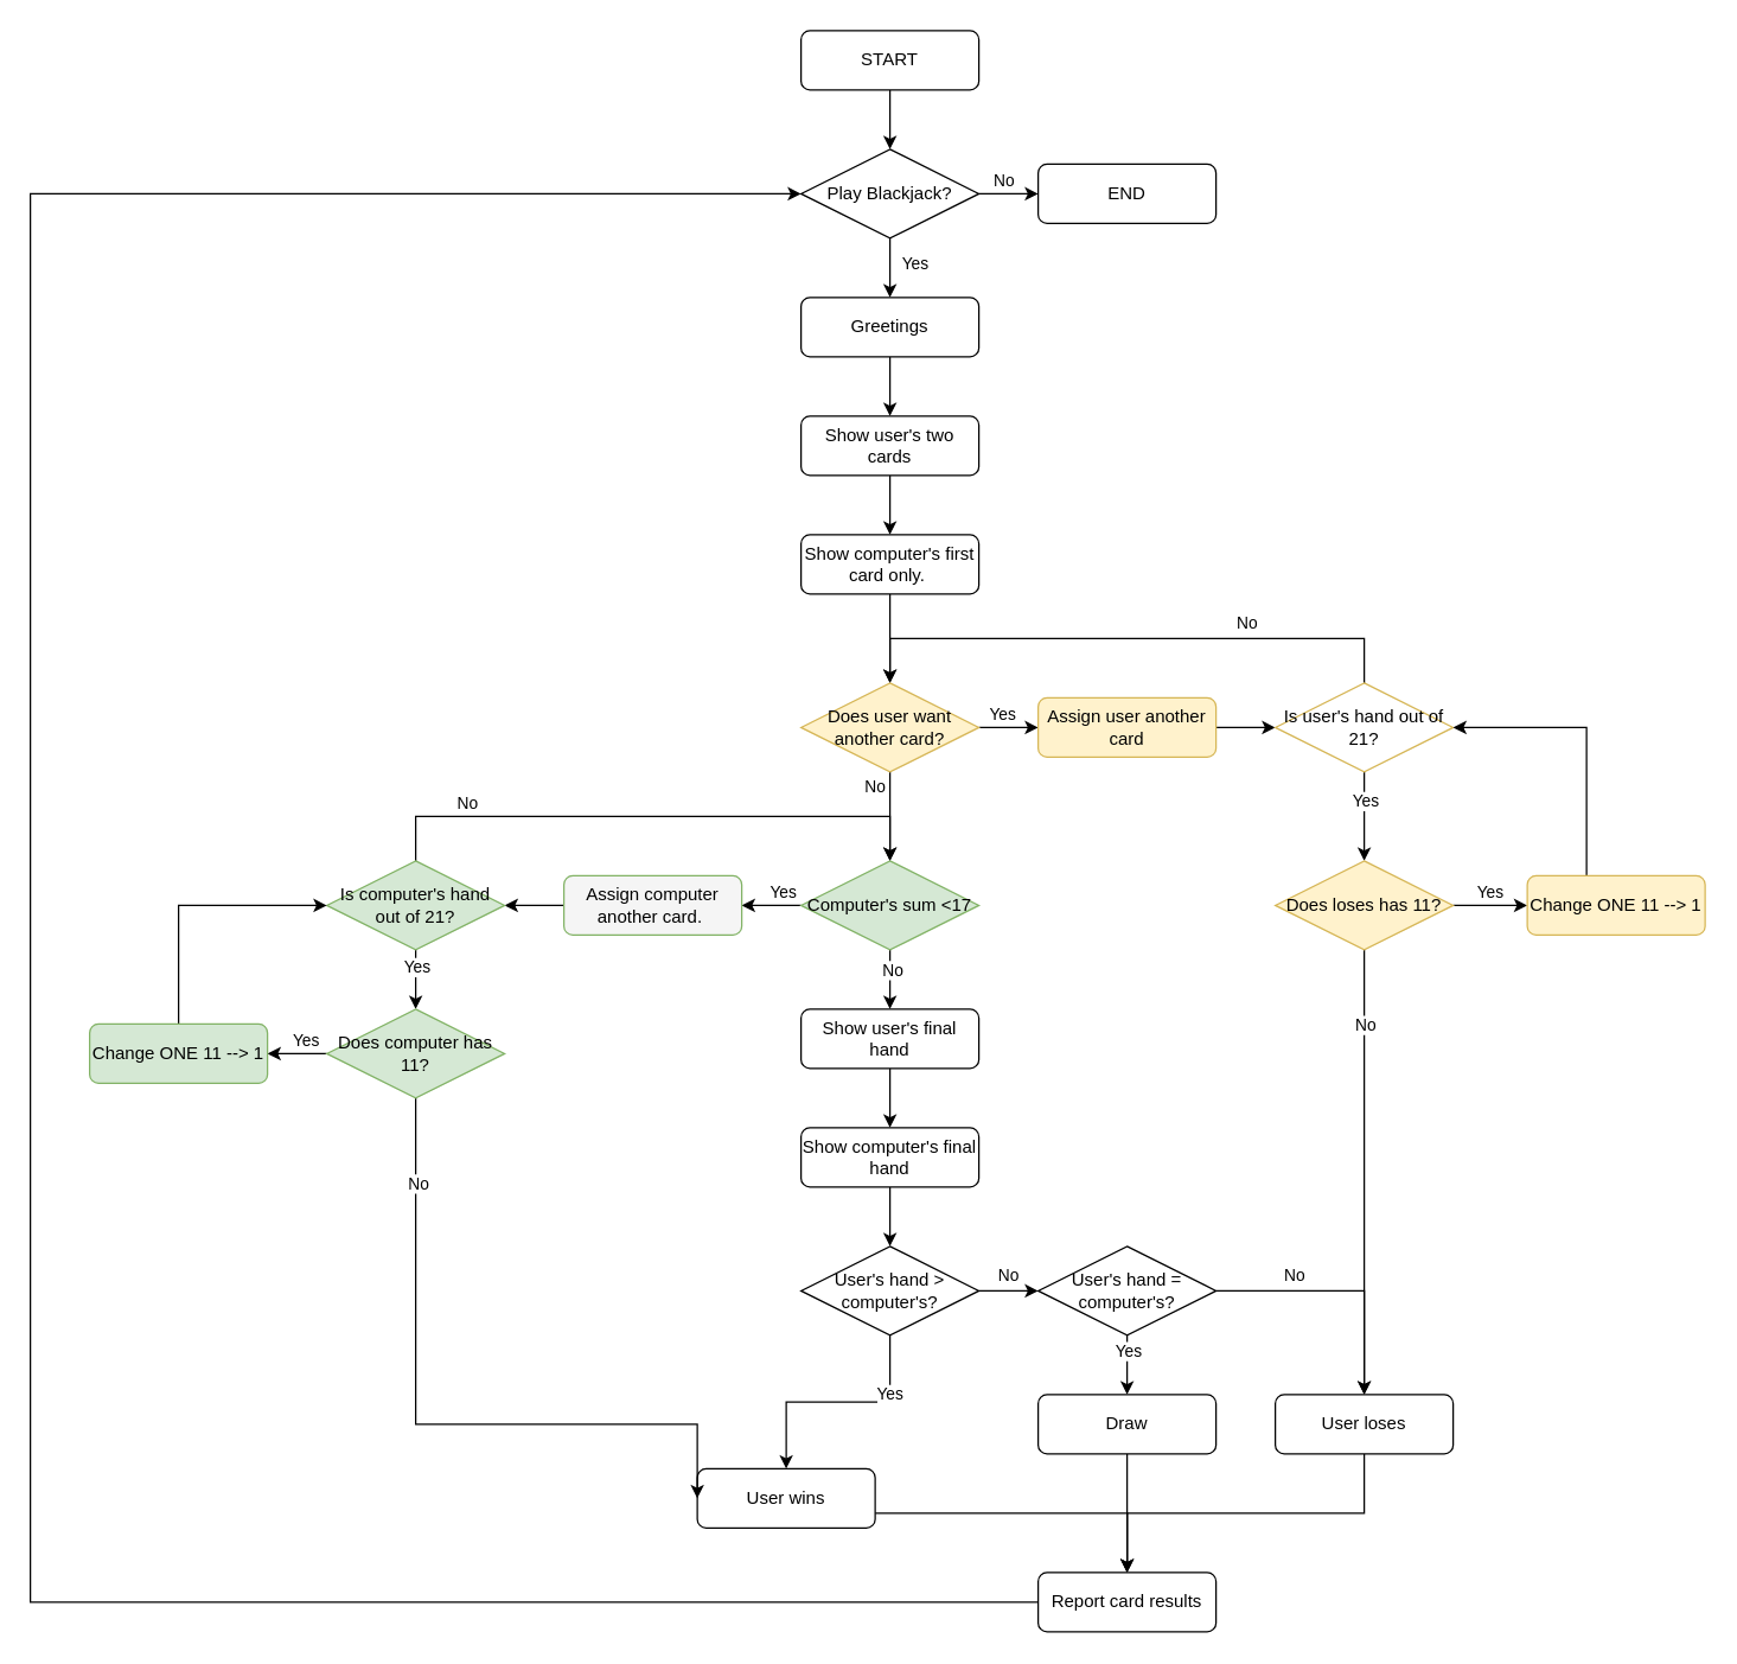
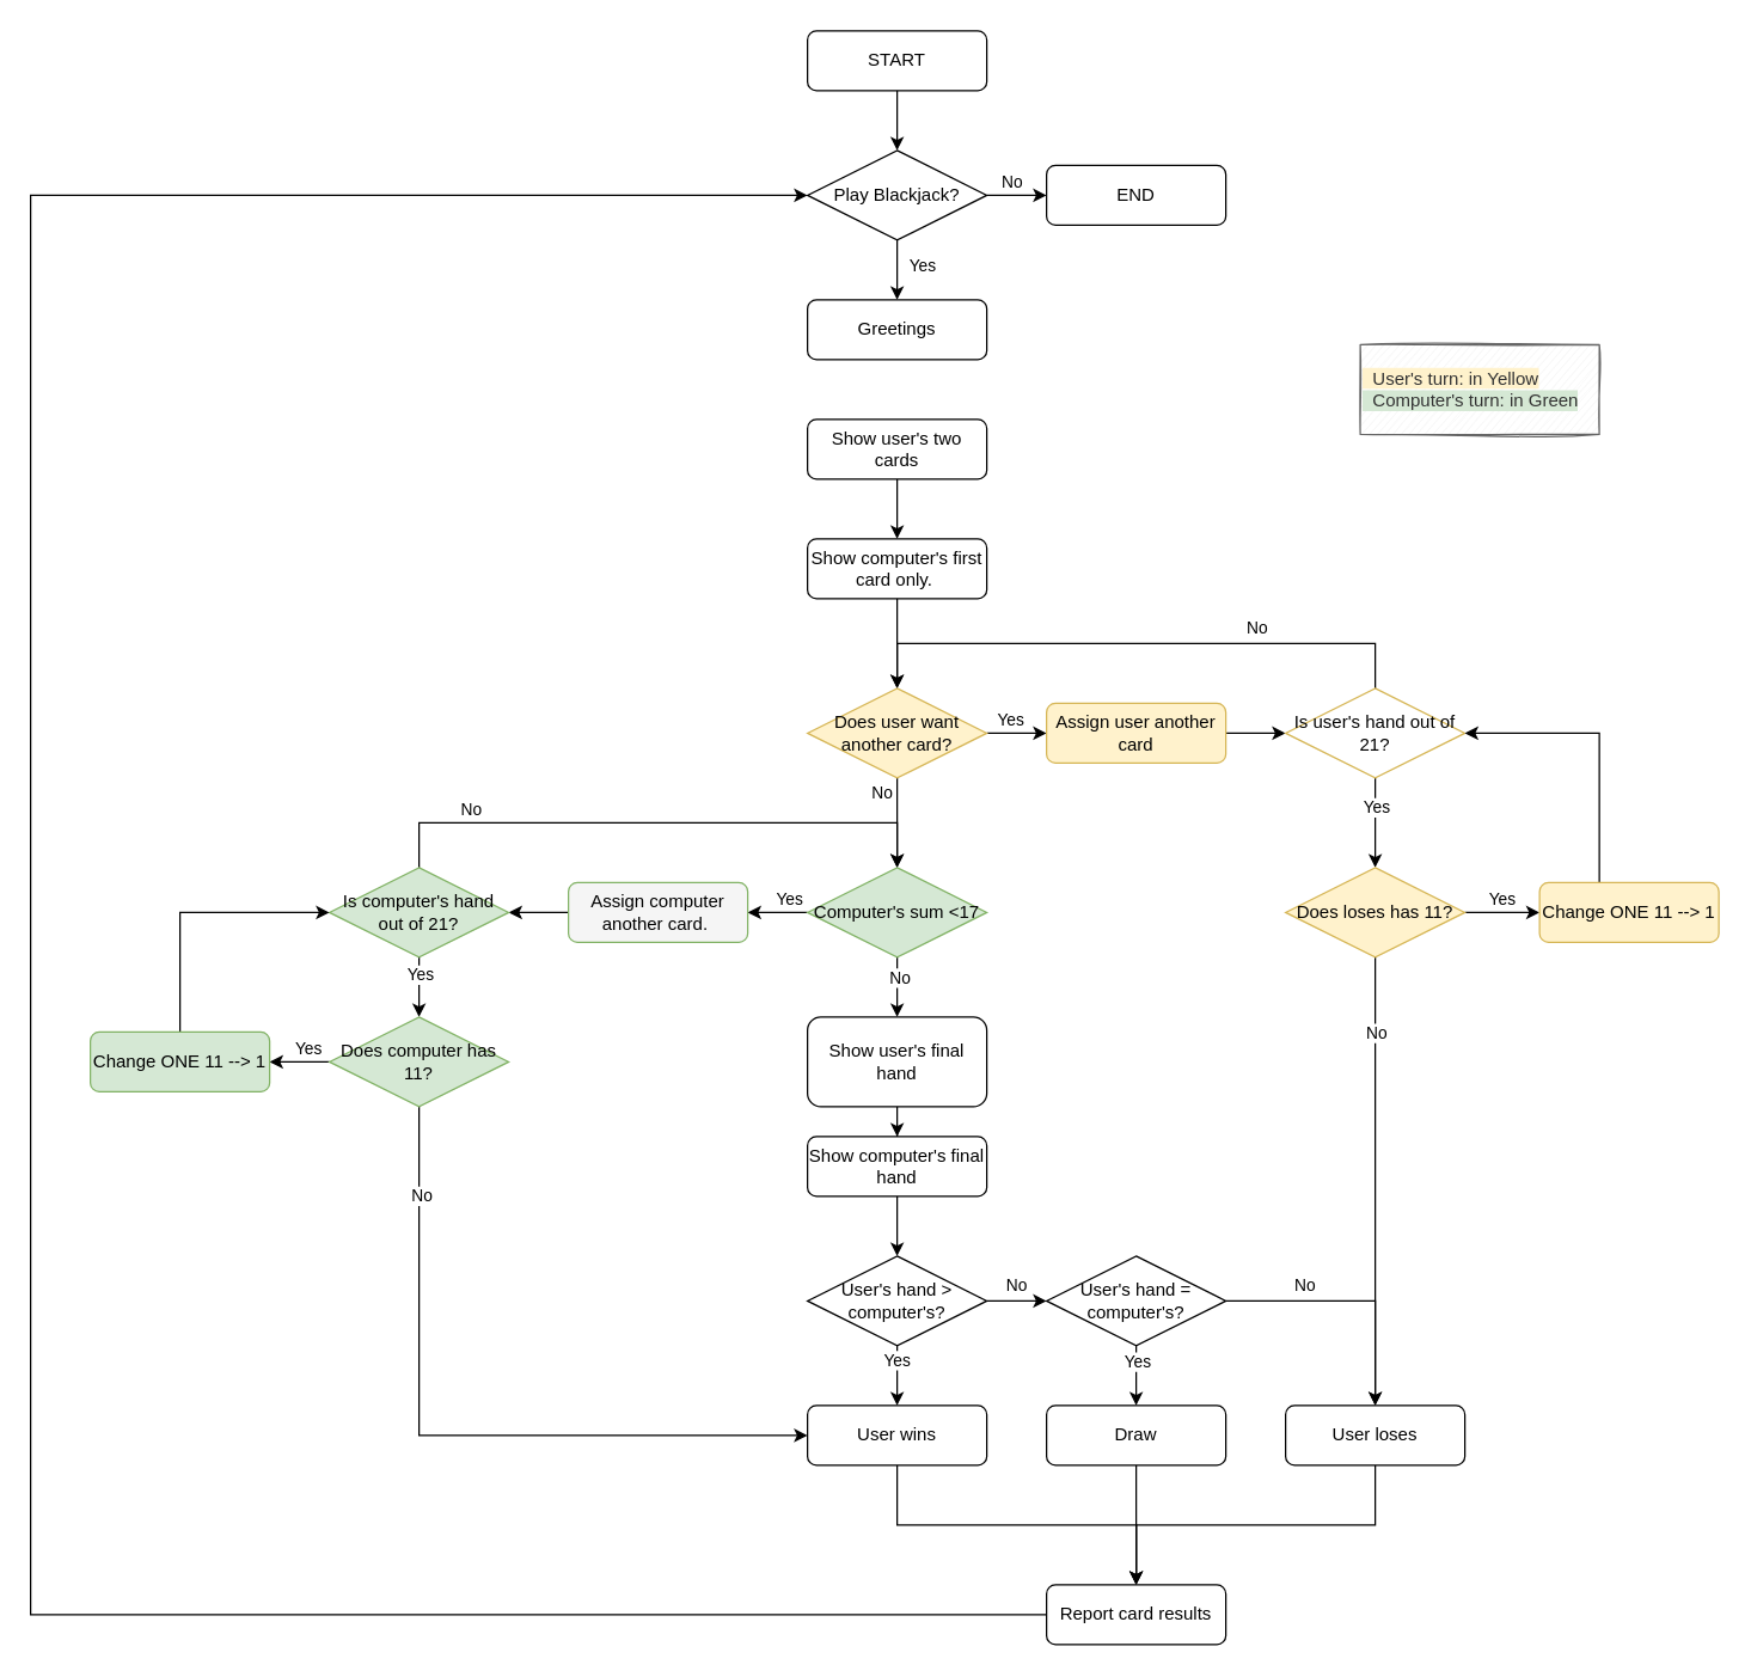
- <mxCell id="4" value="" style="edgeStyle=orthogonalEdgeStyle;rounded=0;orthogonalLoop=1;jettySize=auto;html=1;" edge="1" parent="1" source="5" target="7"><mxGeometry relative="1" as="geometry" /></mxCell>
+ <mxCell id="73" value="&lt;span style=&quot;background-color: rgb(255 , 242 , 204)&quot;&gt;&amp;nbsp; User's turn: in Yellow&lt;/span&gt;&lt;br&gt;&lt;span style=&quot;background-color: rgb(213 , 232 , 212)&quot;&gt;&amp;nbsp; Computer's turn: in Green&lt;/span&gt;" style="rounded=0;whiteSpace=wrap;html=1;glass=0;fillColor=#f5f5f5;strokeColor=#666666;fontColor=#333333;shadow=0;sketch=1;align=left;" vertex="1" parent="1"><mxGeometry x="910" y="230" width="160" height="60" as="geometry" /></mxCell>
- <mxCell id="15" value="Show user's final hand" style="whiteSpace=wrap;html=1;rounded=1;shadow=0;strokeWidth=1;glass=0;" vertex="1" parent="1"><mxGeometry x="540" y="680" width="120" height="40" as="geometry" /></mxCell>
+ <mxCell id="15" value="Show user's final hand" style="whiteSpace=wrap;html=1;rounded=1;shadow=0;strokeWidth=1;glass=0;" vertex="1" parent="1"><mxGeometry x="540" y="680" width="120" height="60" as="geometry" /></mxCell>
- <mxCell id="22" value="User wins" style="whiteSpace=wrap;html=1;rounded=1;shadow=0;strokeWidth=1;glass=0;" vertex="1" parent="1"><mxGeometry x="470" y="990" width="120" height="40" as="geometry" /></mxCell>
+ <mxCell id="22" value="User wins" style="whiteSpace=wrap;html=1;rounded=1;shadow=0;strokeWidth=1;glass=0;" vertex="1" parent="1"><mxGeometry x="540" y="940" width="120" height="40" as="geometry" /></mxCell>
